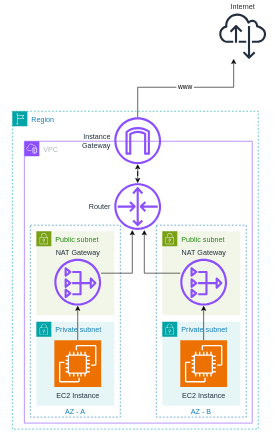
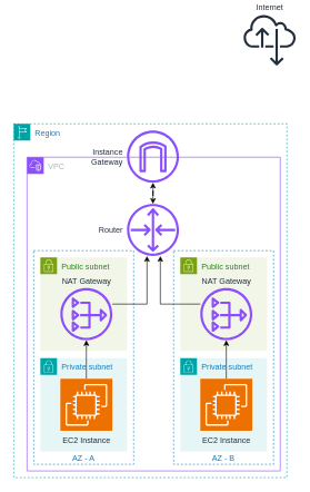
- <mxCell id="22" value="&amp;nbsp;www&amp;nbsp;" style="edgeStyle=orthogonalEdgeStyle;rounded=0;orthogonalLoop=1;jettySize=auto;html=1;" edge="1" parent="1" source="12" target="21"><mxGeometry relative="1" as="geometry"><Array as="points"><mxPoint x="229" y="145" /><mxPoint x="389" y="145" /></Array></mxGeometry></mxCell>
